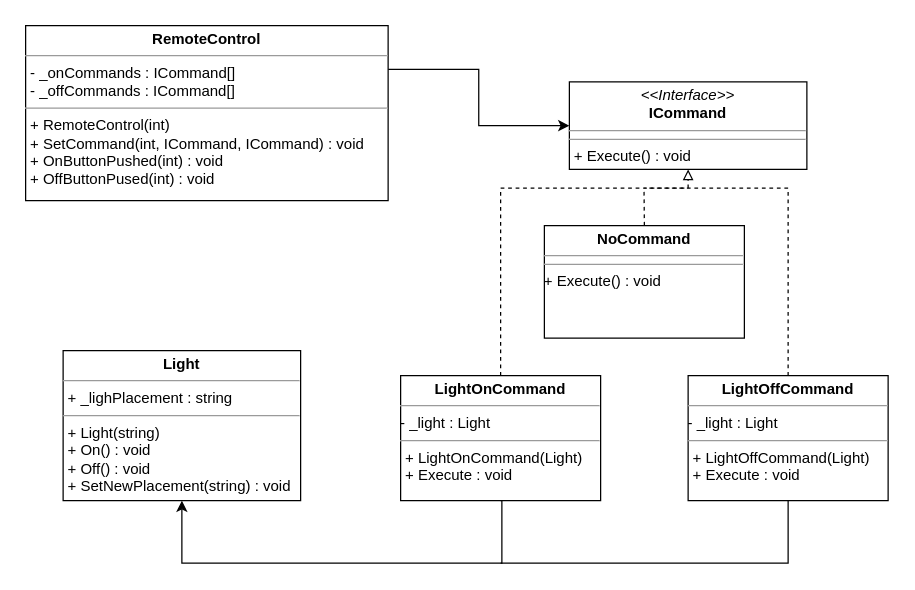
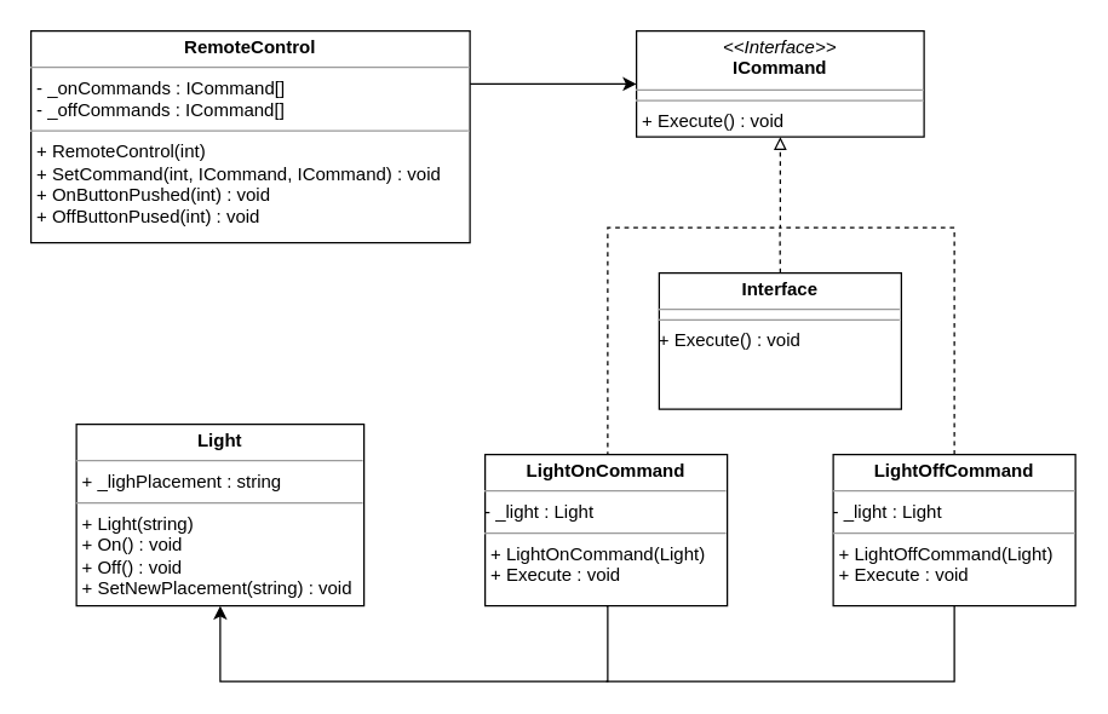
- <mxCell id="5" value="&lt;p style=&quot;margin: 0px ; margin-top: 4px ; text-align: center&quot;&gt;&lt;i&gt;&amp;lt;&amp;lt;Interface&amp;gt;&amp;gt;&lt;/i&gt;&lt;br&gt;&lt;b&gt;ICommand&lt;/b&gt;&lt;/p&gt;&lt;hr size=&quot;1&quot;&gt;&lt;hr size=&quot;1&quot;&gt;&lt;p style=&quot;margin: 0px ; margin-left: 4px&quot;&gt;+ Execute() : void&lt;br&gt;&lt;/p&gt;" style="verticalAlign=top;align=left;overflow=fill;fontSize=12;fontFamily=Helvetica;html=1;" parent="1" vertex="1"><mxGeometry x="455" y="65" width="190" height="70" as="geometry" /></mxCell>
+ <mxCell id="5" value="&lt;p style=&quot;margin: 0px ; margin-top: 4px ; text-align: center&quot;&gt;&lt;i&gt;&amp;lt;&amp;lt;Interface&amp;gt;&amp;gt;&lt;/i&gt;&lt;br&gt;&lt;b&gt;ICommand&lt;/b&gt;&lt;/p&gt;&lt;hr size=&quot;1&quot;&gt;&lt;hr size=&quot;1&quot;&gt;&lt;p style=&quot;margin: 0px ; margin-left: 4px&quot;&gt;+ Execute() : void&lt;br&gt;&lt;/p&gt;" style="verticalAlign=top;align=left;overflow=fill;fontSize=12;fontFamily=Helvetica;html=1;" parent="1" vertex="1"><mxGeometry x="420" y="20" width="190" height="70" as="geometry" /></mxCell>
- <mxCell id="13" value="&lt;p style=&quot;margin: 0px ; margin-top: 4px ; text-align: center&quot;&gt;&lt;b&gt;NoCommand&lt;/b&gt;&lt;/p&gt;&lt;hr size=&quot;1&quot;&gt;&lt;hr size=&quot;1&quot;&gt;+ Execute() : void" style="verticalAlign=top;align=left;overflow=fill;fontSize=12;fontFamily=Helvetica;html=1;" parent="1" vertex="1"><mxGeometry x="435" y="180" width="160" height="90" as="geometry" /></mxCell>
+ <mxCell id="13" value="&lt;p style=&quot;margin: 0px ; margin-top: 4px ; text-align: center&quot;&gt;&lt;b&gt;Interface&lt;/b&gt;&lt;/p&gt;&lt;hr size=&quot;1&quot;&gt;&lt;hr size=&quot;1&quot;&gt;+ Execute() : void" style="verticalAlign=top;align=left;overflow=fill;fontSize=12;fontFamily=Helvetica;html=1;" parent="1" vertex="1"><mxGeometry x="435" y="180" width="160" height="90" as="geometry" /></mxCell>
